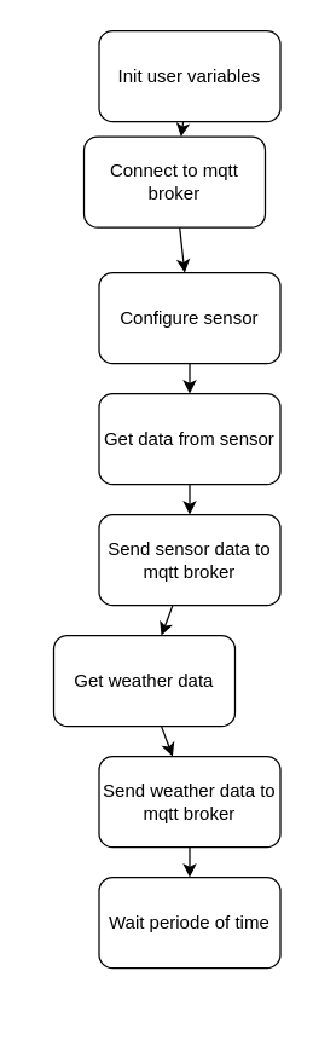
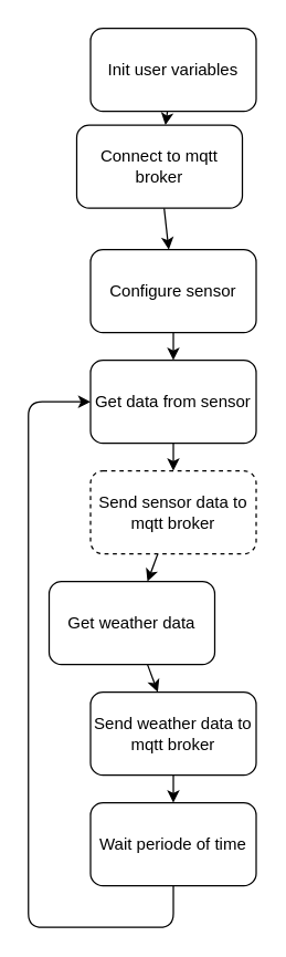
- <mxCell id="11" value="Send sensor data to mqtt broker" style="whiteSpace=wrap;html=1;rounded=1;" vertex="1" parent="1"><mxGeometry x="65" y="340" width="120" height="60" as="geometry" /></mxCell>
+ <mxCell id="11" value="Send sensor data to mqtt broker" style="whiteSpace=wrap;html=1;rounded=1;dashed=1;" vertex="1" parent="1"><mxGeometry x="65" y="340" width="120" height="60" as="geometry" /></mxCell>
+ <mxCell id="14" style="edgeStyle=none;html=1;exitX=0.5;exitY=1;exitDx=0;exitDy=0;entryX=0;entryY=0.5;entryDx=0;entryDy=0;" edge="1" parent="1" source="17" target="9"><mxGeometry relative="1" as="geometry"><mxPoint x="125" y="250" as="targetPoint" /><Array as="points"><mxPoint x="125" y="670" /><mxPoint x="20" y="670" /><mxPoint x="20" y="290" /></Array></mxGeometry></mxCell>
